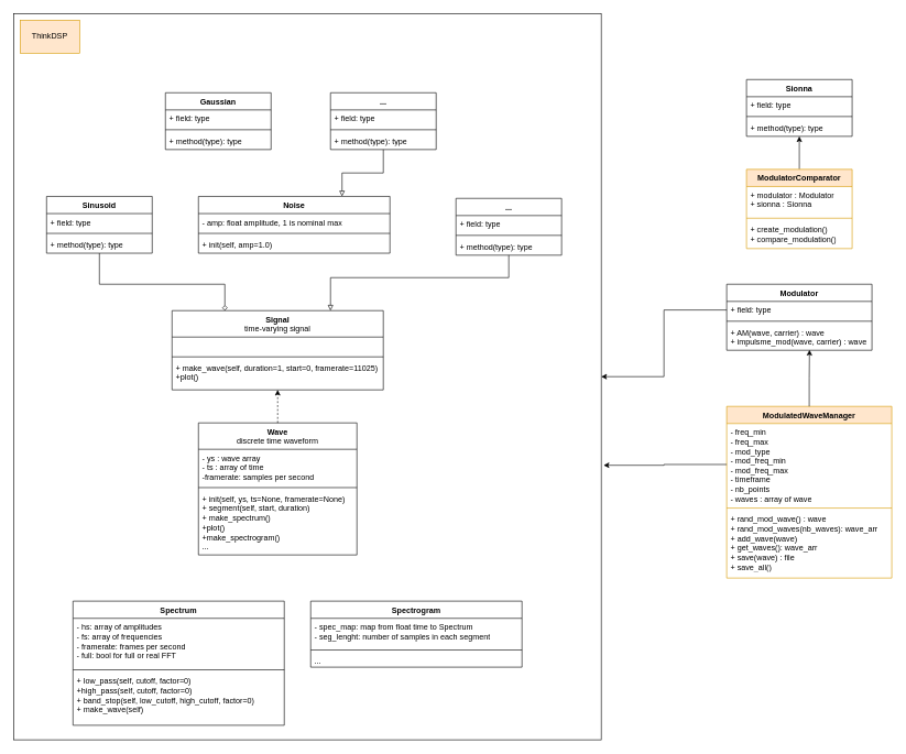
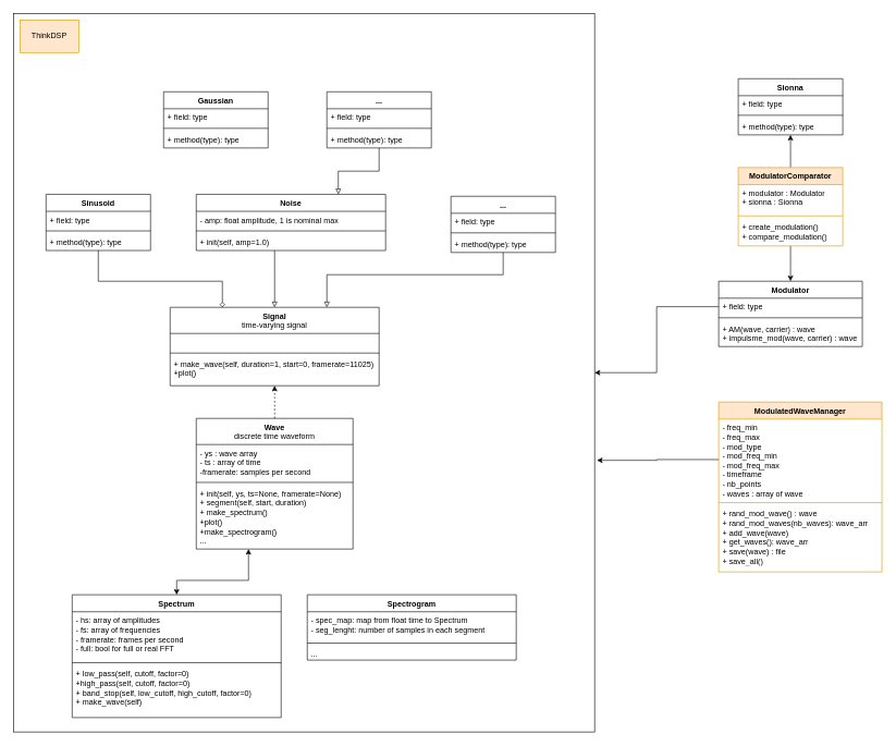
+ <mxCell id="58" value="" style="edgeStyle=orthogonalEdgeStyle;rounded=0;orthogonalLoop=1;jettySize=auto;html=1;entryX=0.5;entryY=0;entryDx=0;entryDy=0;" edge="1" parent="1" source="59" target="50"><mxGeometry relative="1" as="geometry"><Array as="points" /></mxGeometry></mxCell>
+ <mxCell id="8" value="" style="edgeStyle=orthogonalEdgeStyle;rounded=0;orthogonalLoop=1;jettySize=auto;html=1;entryX=0.5;entryY=0;entryDx=0;entryDy=0;endArrow=block;endFill=0;" parent="1" source="9" target="13" edge="1"><mxGeometry relative="1" as="geometry"><mxPoint x="420" y="470" as="targetPoint" /><Array as="points"><mxPoint x="420" y="410" /><mxPoint x="420" y="410" /></Array></mxGeometry></mxCell>
- <mxCell id="56" style="edgeStyle=orthogonalEdgeStyle;rounded=0;orthogonalLoop=1;jettySize=auto;html=1;exitX=0.5;exitY=0;exitDx=0;exitDy=0;entryX=0.57;entryY=0.985;entryDx=0;entryDy=0;entryPerimeter=0;" parent="1" source="46" target="53" edge="1"><mxGeometry relative="1" as="geometry" /></mxCell>
+ <mxCell id="3" value="" style="edgeStyle=orthogonalEdgeStyle;rounded=0;orthogonalLoop=1;jettySize=auto;html=1;entryX=0.5;entryY=0;entryDx=0;entryDy=0;startArrow=classic;startFill=1;" parent="1" source="4" target="17" edge="1"><mxGeometry relative="1" as="geometry"><Array as="points"><mxPoint x="380" y="888" /><mxPoint x="270" y="888" /></Array></mxGeometry></mxCell>
